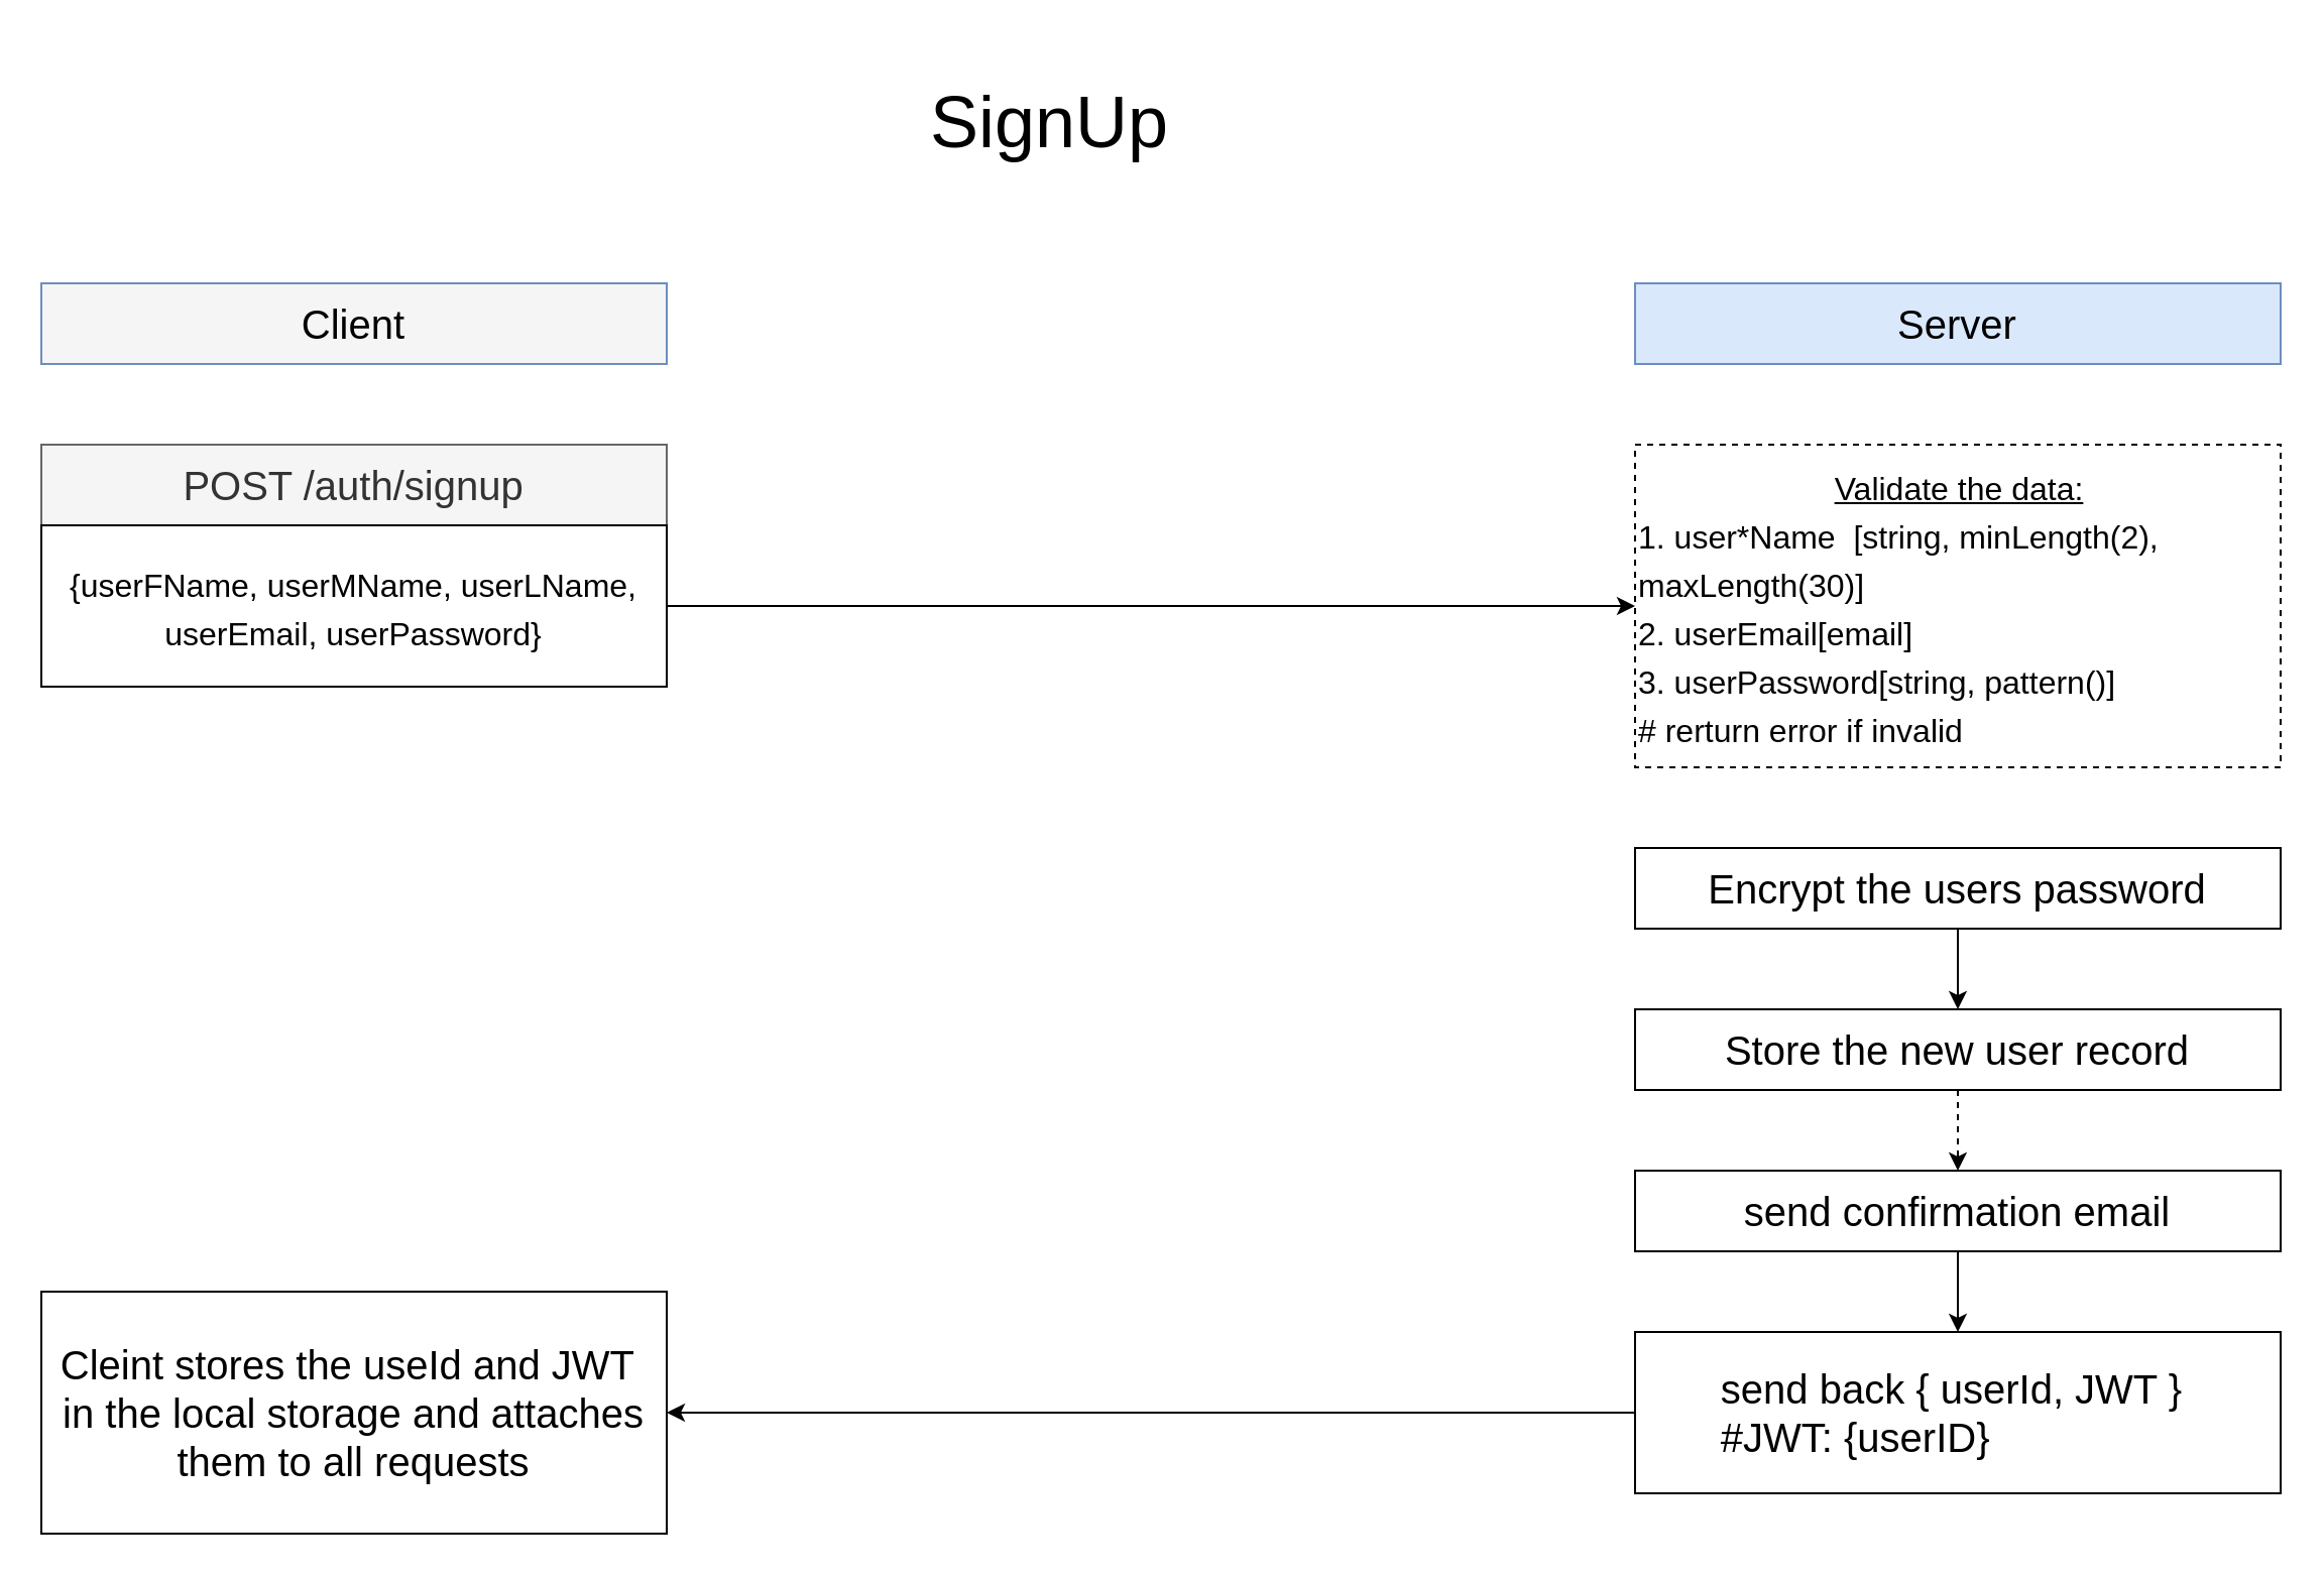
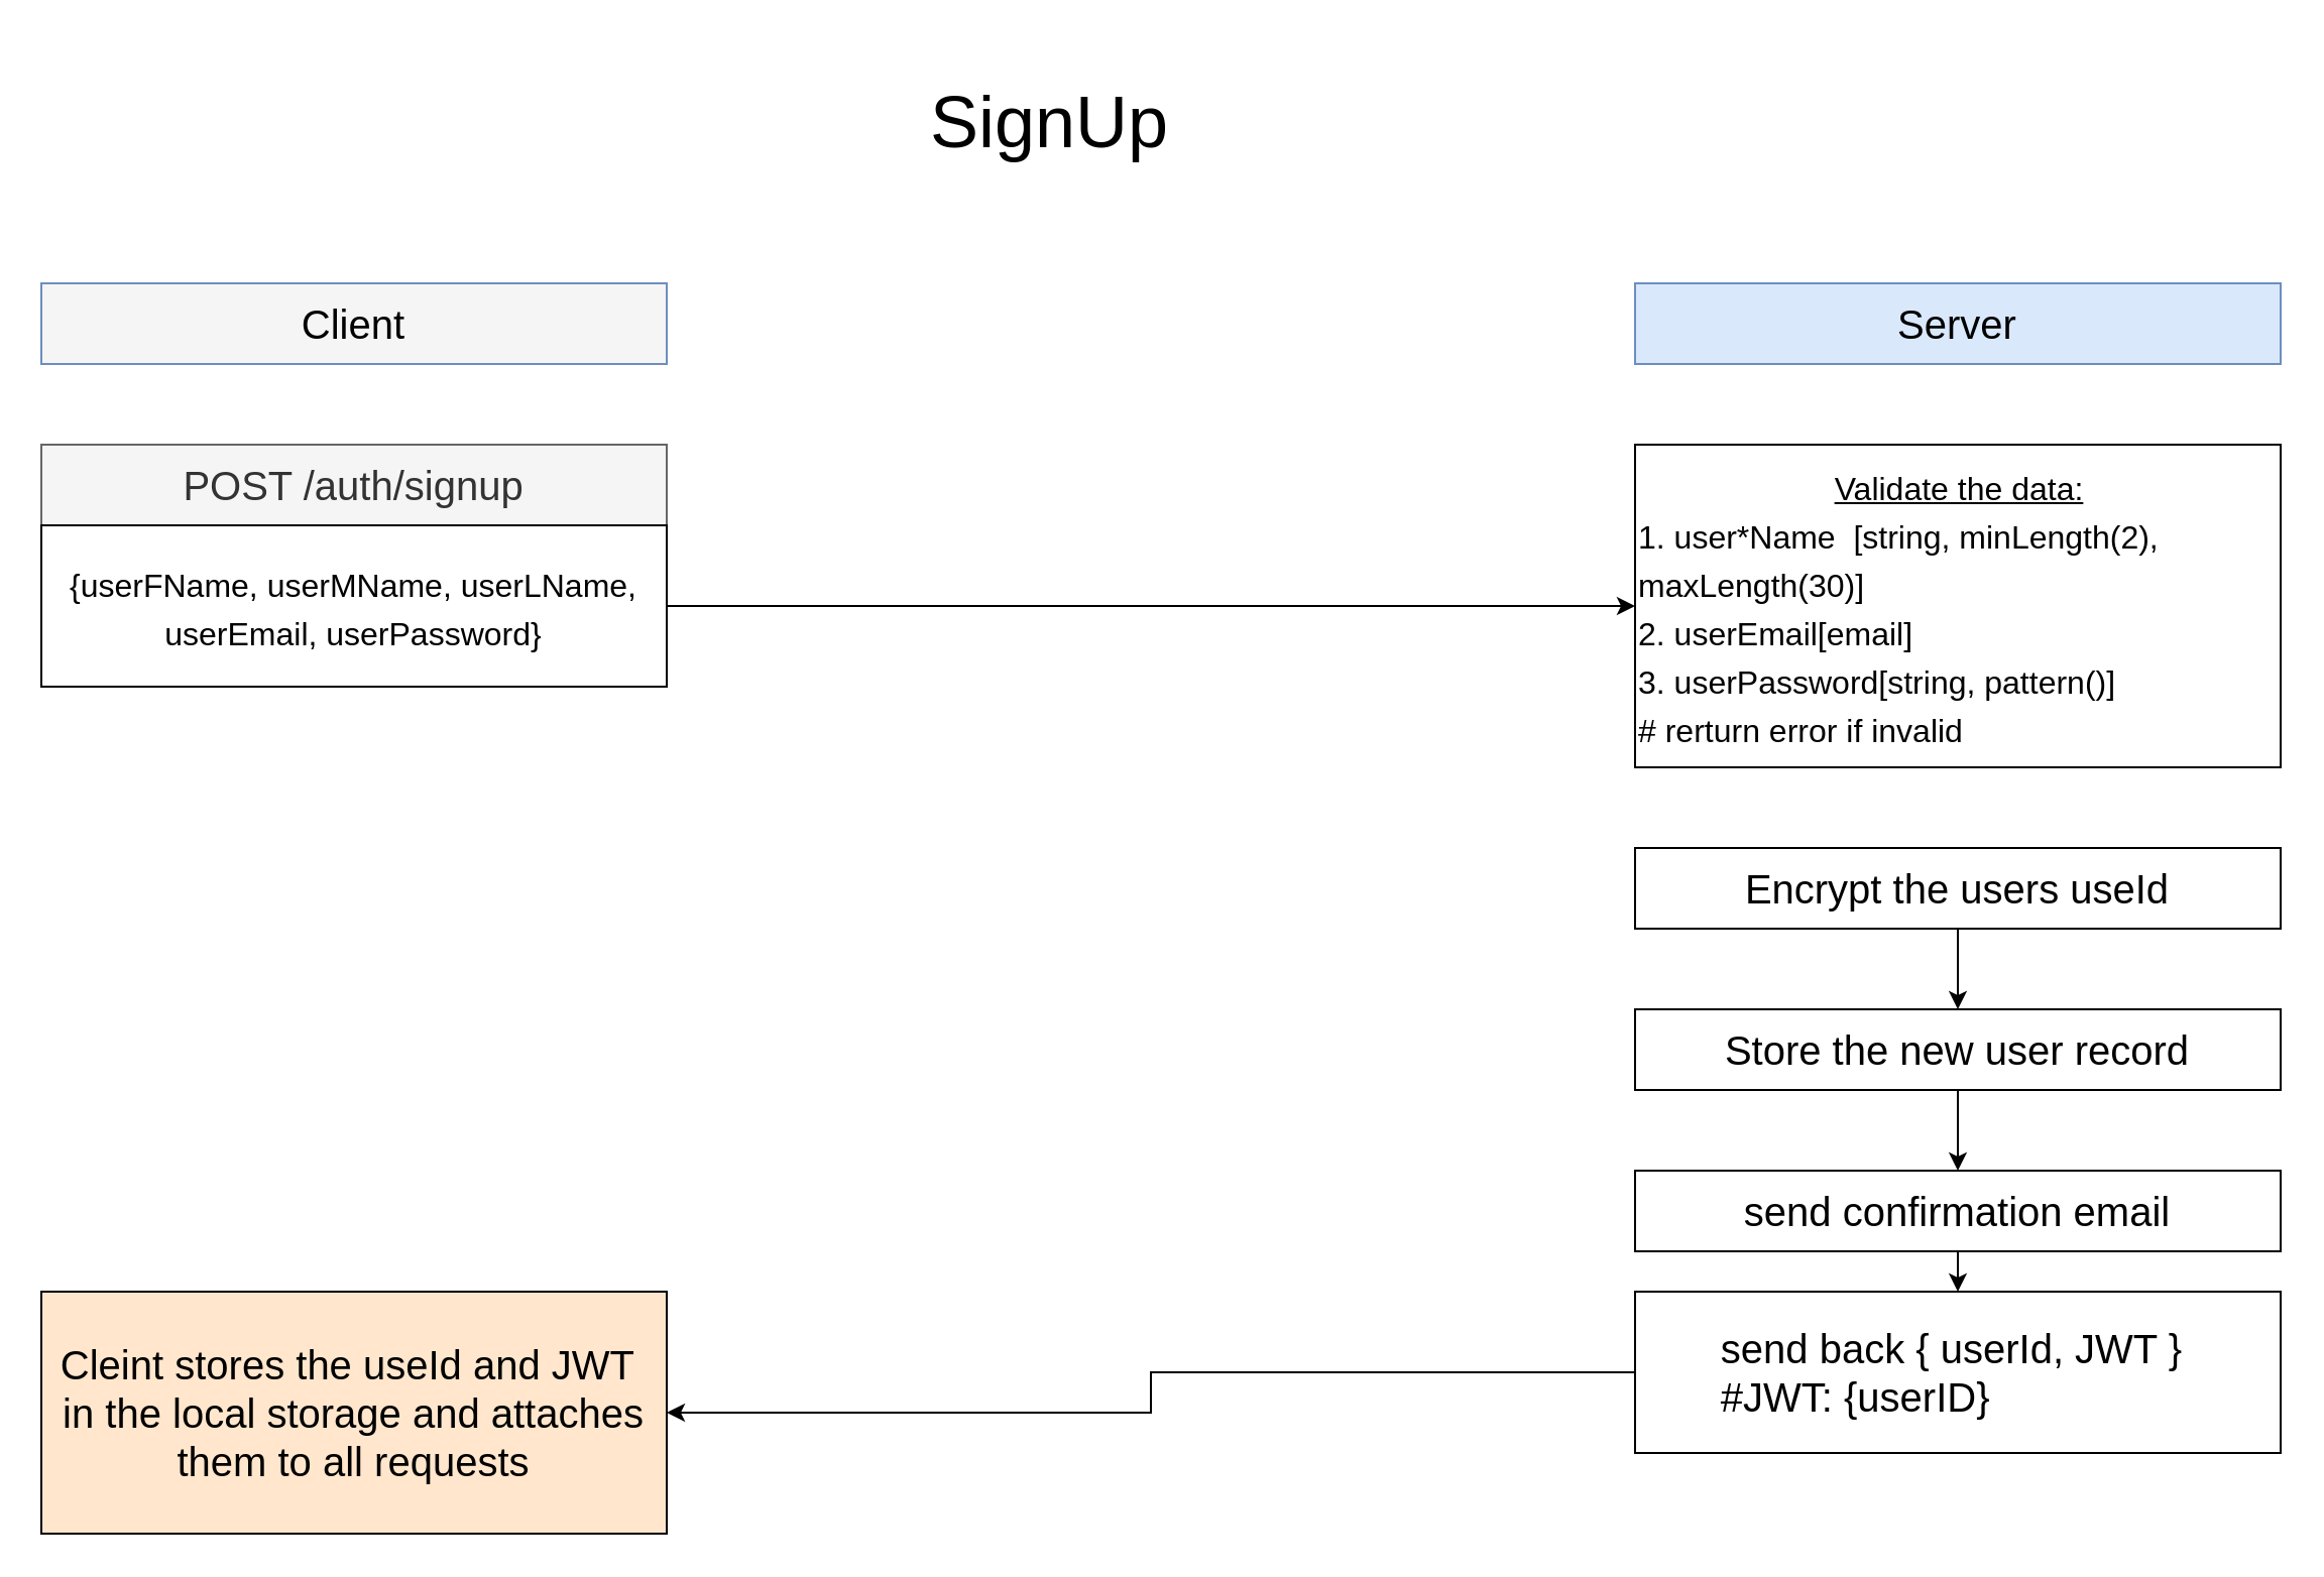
- <mxCell id="6" value="&lt;div style=&quot;text-align: center&quot;&gt;&lt;span style=&quot;font-size: 16px&quot;&gt;&lt;u&gt;Validate the data:&lt;/u&gt;&lt;/span&gt;&lt;/div&gt;&lt;div&gt;&lt;span style=&quot;font-size: 16px&quot;&gt;1. user*Name&amp;nbsp;&lt;span style=&quot;white-space: pre&quot;&gt;&#09;&lt;/span&gt;[&lt;/span&gt;&lt;span style=&quot;font-size: 16px&quot;&gt;string, minLength(2), maxLength(30)&lt;/span&gt;&lt;span style=&quot;font-size: 16px&quot;&gt;]&lt;/span&gt;&lt;/div&gt;&lt;div&gt;&lt;span style=&quot;font-size: 16px&quot;&gt;2. userEmail[email]&lt;br&gt;&lt;/span&gt;&lt;/div&gt;&lt;div&gt;&lt;span style=&quot;font-size: 16px&quot;&gt;3. userPassword[string, pattern()]&lt;br&gt;&lt;/span&gt;&lt;/div&gt;&lt;div&gt;&lt;span style=&quot;font-size: 16px&quot;&gt;# rerturn error if invalid&lt;/span&gt;&lt;/div&gt;" style="rounded=0;whiteSpace=wrap;html=1;fontSize=20;align=left;dashed=1;" parent="1" vertex="1"><mxGeometry x="810" y="220" width="320" height="160" as="geometry" /></mxCell>
+ <mxCell id="6" value="&lt;div style=&quot;text-align: center&quot;&gt;&lt;span style=&quot;font-size: 16px&quot;&gt;&lt;u&gt;Validate the data:&lt;/u&gt;&lt;/span&gt;&lt;/div&gt;&lt;div&gt;&lt;span style=&quot;font-size: 16px&quot;&gt;1. user*Name&amp;nbsp;&lt;span style=&quot;white-space: pre&quot;&gt;&#09;&lt;/span&gt;[&lt;/span&gt;&lt;span style=&quot;font-size: 16px&quot;&gt;string, minLength(2), maxLength(30)&lt;/span&gt;&lt;span style=&quot;font-size: 16px&quot;&gt;]&lt;/span&gt;&lt;/div&gt;&lt;div&gt;&lt;span style=&quot;font-size: 16px&quot;&gt;2. userEmail[email]&lt;br&gt;&lt;/span&gt;&lt;/div&gt;&lt;div&gt;&lt;span style=&quot;font-size: 16px&quot;&gt;3. userPassword[string, pattern()]&lt;br&gt;&lt;/span&gt;&lt;/div&gt;&lt;div&gt;&lt;span style=&quot;font-size: 16px&quot;&gt;# rerturn error if invalid&lt;/span&gt;&lt;/div&gt;" style="rounded=0;whiteSpace=wrap;html=1;fontSize=20;align=left;" parent="1" vertex="1"><mxGeometry x="810" y="220" width="320" height="160" as="geometry" /></mxCell>
- <mxCell id="9" value="&lt;div&gt;Encrypt the users password&lt;/div&gt;" style="rounded=0;whiteSpace=wrap;html=1;fontSize=20;align=center;" parent="1" vertex="1"><mxGeometry x="810" y="420" width="320" height="40" as="geometry" /></mxCell>
+ <mxCell id="9" value="&lt;div&gt;Encrypt the users useId&lt;/div&gt;" style="rounded=0;whiteSpace=wrap;html=1;fontSize=20;align=center;" parent="1" vertex="1"><mxGeometry x="810" y="420" width="320" height="40" as="geometry" /></mxCell>
- <mxCell id="10" style="edgeStyle=orthogonalEdgeStyle;rounded=0;orthogonalLoop=1;jettySize=auto;html=1;exitX=0.5;exitY=1;exitDx=0;exitDy=0;entryX=0.5;entryY=0;entryDx=0;entryDy=0;fontSize=20;dashed=1;" parent="1" source="11" target="13" edge="1"><mxGeometry relative="1" as="geometry" /></mxCell>
+ <mxCell id="10" style="edgeStyle=orthogonalEdgeStyle;rounded=0;orthogonalLoop=1;jettySize=auto;html=1;exitX=0.5;exitY=1;exitDx=0;exitDy=0;entryX=0.5;entryY=0;entryDx=0;entryDy=0;fontSize=20;" parent="1" source="11" target="13" edge="1"><mxGeometry relative="1" as="geometry" /></mxCell>
- <mxCell id="16" value="&lt;font style=&quot;font-size: 20px&quot;&gt;Cleint stores the useId and JWT&amp;nbsp;&lt;br&gt;in the local storage and attaches them to all requests&lt;br&gt;&lt;/font&gt;" style="rounded=0;whiteSpace=wrap;html=1;fontSize=20;" parent="1" vertex="1"><mxGeometry x="20" y="640" width="310" height="120" as="geometry" /></mxCell>
+ <mxCell id="16" value="&lt;font style=&quot;font-size: 20px&quot;&gt;Cleint stores the useId and JWT&amp;nbsp;&lt;br&gt;in the local storage and attaches them to all requests&lt;br&gt;&lt;/font&gt;" style="rounded=0;whiteSpace=wrap;html=1;fontSize=20;fillColor=#ffe6cc;" parent="1" vertex="1"><mxGeometry x="20" y="640" width="310" height="120" as="geometry" /></mxCell>
- <mxCell id="15" value="&lt;div&gt;send back { userId, JWT }&amp;nbsp;&lt;/div&gt;&lt;div style=&quot;text-align: left&quot;&gt;#JWT: {userID}&lt;/div&gt;" style="rounded=0;whiteSpace=wrap;html=1;fontSize=20;align=center;" parent="1" vertex="1"><mxGeometry x="810" y="660" width="320" height="80" as="geometry" /></mxCell>
+ <mxCell id="15" value="&lt;div&gt;send back { userId, JWT }&amp;nbsp;&lt;/div&gt;&lt;div style=&quot;text-align: left&quot;&gt;#JWT: {userID}&lt;/div&gt;" style="rounded=0;whiteSpace=wrap;html=1;fontSize=20;align=center;" parent="1" vertex="1"><mxGeometry x="810" y="640" width="320" height="80" as="geometry" /></mxCell>
